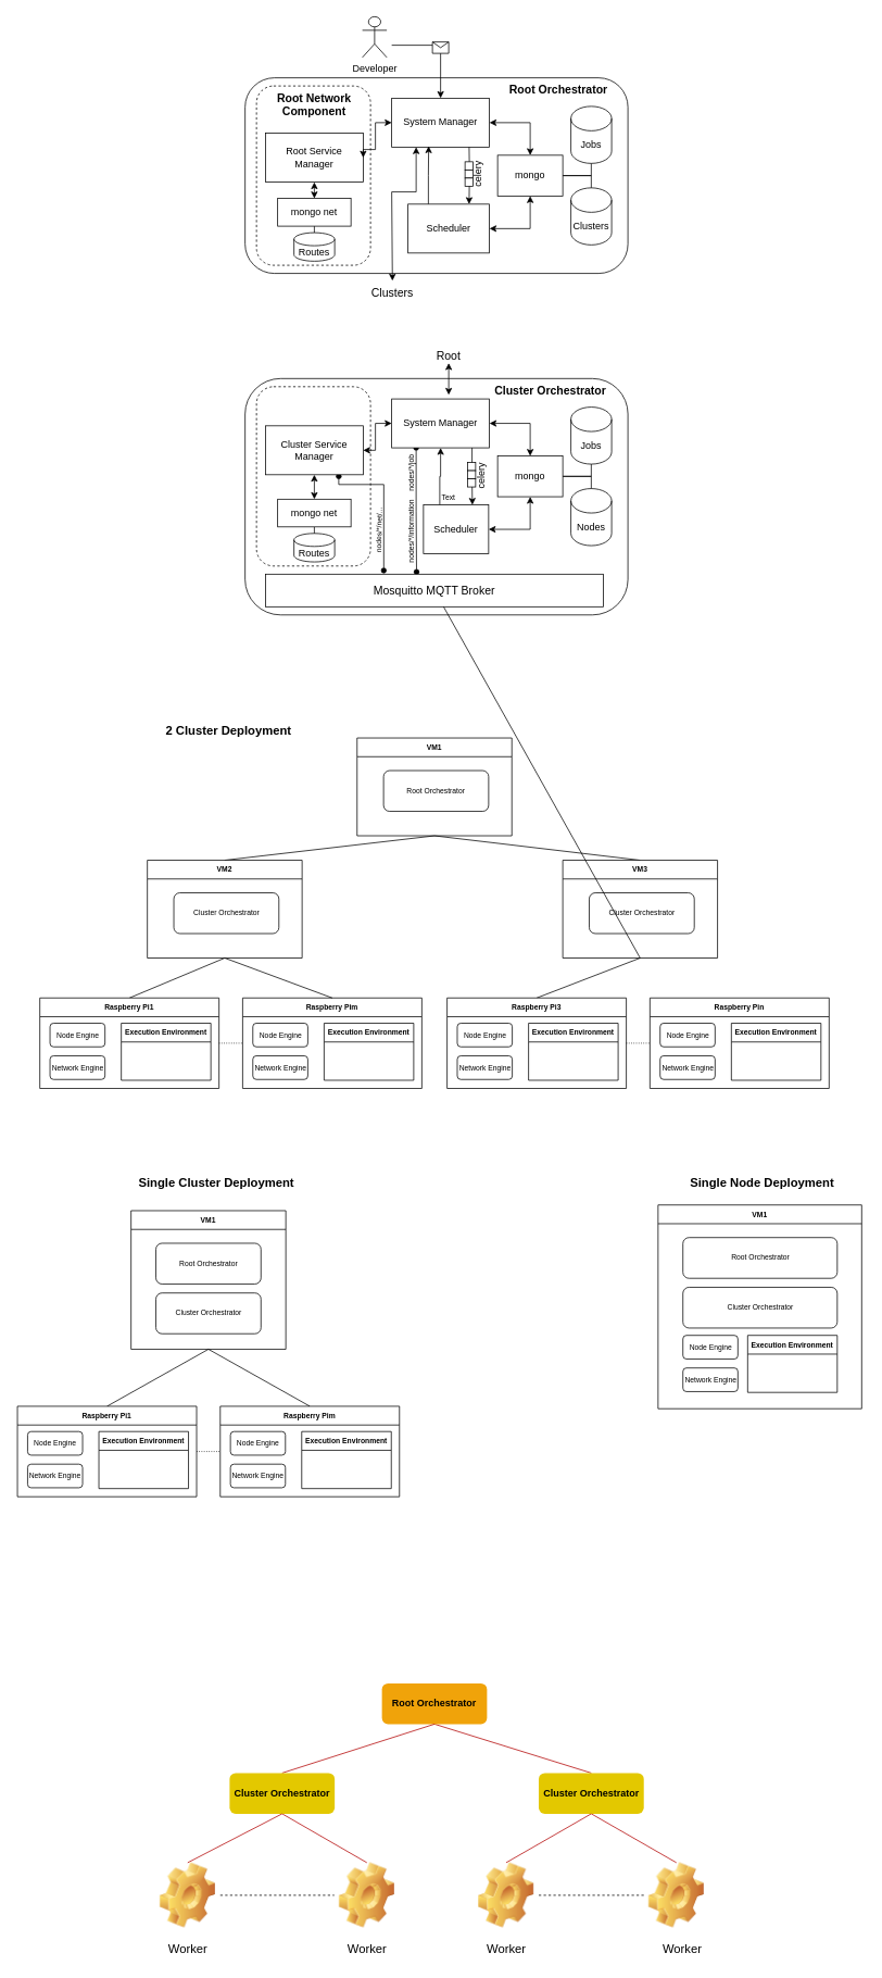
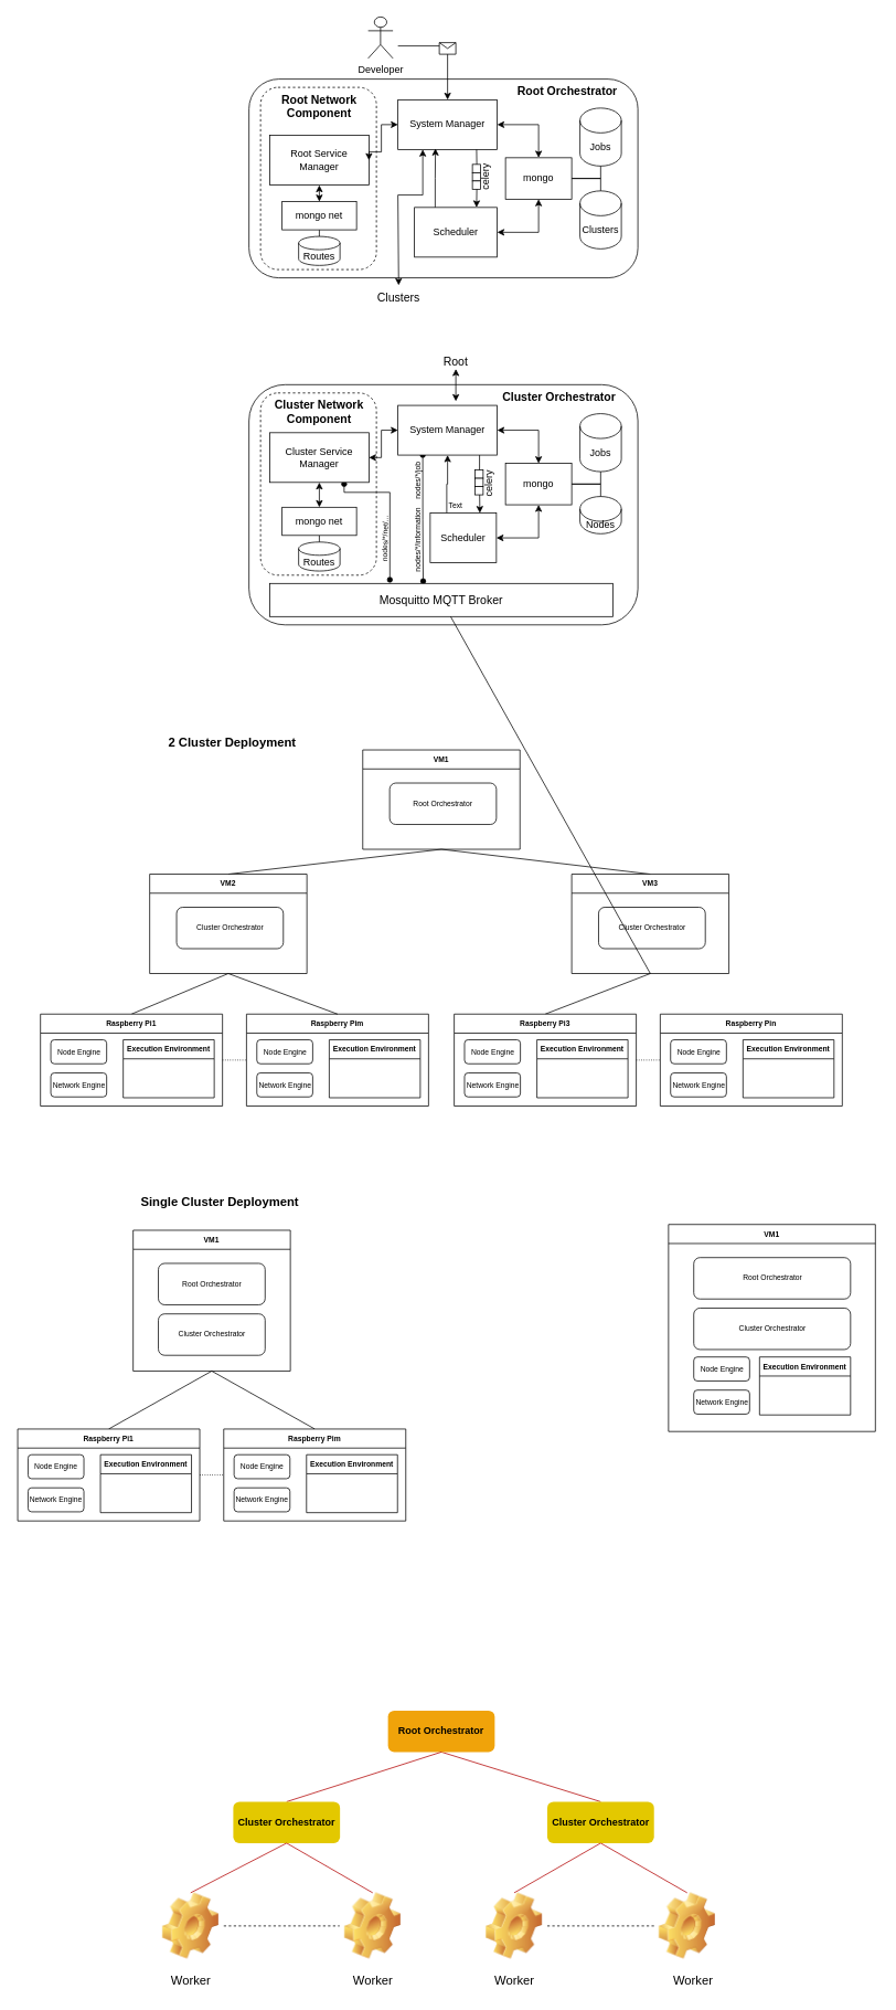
+ <mxCell id="58" value="&lt;b&gt;&lt;font style=&quot;font-size: 14px&quot;&gt;Cluster Network Component&lt;/font&gt;&lt;/b&gt;" style="text;html=1;strokeColor=none;fillColor=none;align=center;verticalAlign=middle;whiteSpace=wrap;rounded=0;dashed=1;" parent="1" vertex="1"><mxGeometry x="325" y="482" width="120" height="30" as="geometry" /></mxCell>
- <mxCell id="45" value="Nodes" style="shape=cylinder3;whiteSpace=wrap;html=1;boundedLbl=1;backgroundOutline=1;size=15;" parent="1" vertex="1"><mxGeometry x="700" y="599" width="50" height="70" as="geometry" /></mxCell>
+ <mxCell id="45" value="Nodes" style="shape=cylinder3;whiteSpace=wrap;html=1;boundedLbl=1;backgroundOutline=1;size=15;" parent="1" vertex="1"><mxGeometry x="700" y="599" width="50" height="45" as="geometry" /></mxCell>
- <mxCell id="114" value="&lt;b&gt;&lt;font style=&quot;font-size: 15px&quot;&gt;Single Node Deployment&lt;/font&gt;&lt;/b&gt;" style="text;html=1;strokeColor=none;fillColor=none;align=center;verticalAlign=middle;whiteSpace=wrap;rounded=0;fontSize=9;" parent="1" vertex="1"><mxGeometry x="810" y="1435" width="250" height="30" as="geometry" /></mxCell>
